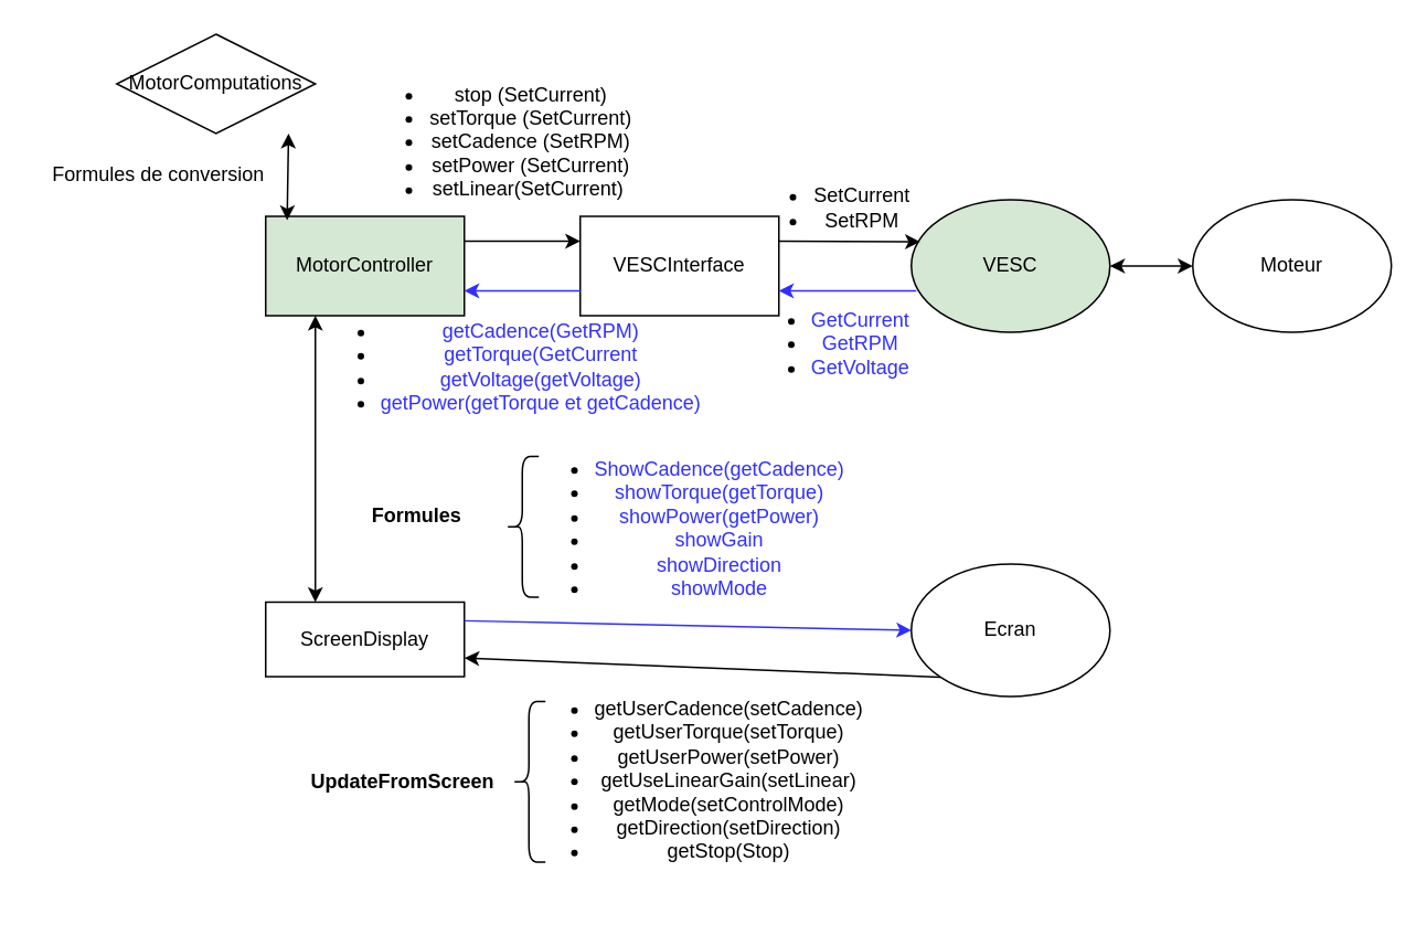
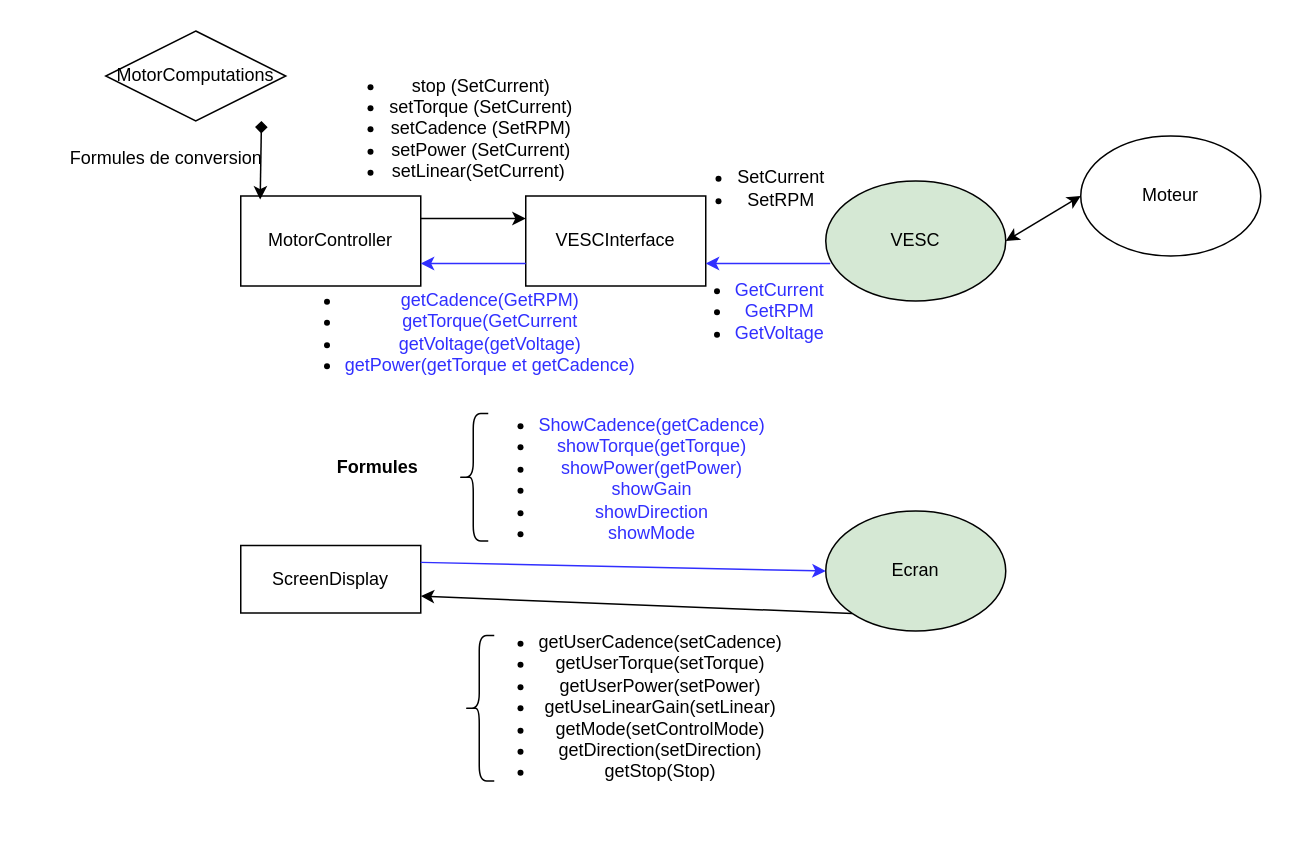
- <mxCell id="21" value="" style="endArrow=classic;startArrow=classic;html=1;rounded=0;entryX=0.865;entryY=0.999;entryDx=0;entryDy=0;exitX=0.108;exitY=0.04;exitDx=0;exitDy=0;exitPerimeter=0;entryPerimeter=0;" parent="1" source="3" target="20" edge="1"><mxGeometry width="50" height="50" relative="1" as="geometry"><mxPoint x="105" y="170" as="sourcePoint" /><mxPoint x="155" y="120" as="targetPoint" /></mxGeometry></mxCell>
+ <mxCell id="21" value="" style="endArrow=diamond;startArrow=classic;html=1;rounded=0;entryX=0.865;entryY=0.999;entryDx=0;entryDy=0;exitX=0.108;exitY=0.04;exitDx=0;exitDy=0;exitPerimeter=0;entryPerimeter=0;" parent="1" source="3" target="20" edge="1"><mxGeometry width="50" height="50" relative="1" as="geometry"><mxPoint x="105" y="170" as="sourcePoint" /><mxPoint x="155" y="120" as="targetPoint" /></mxGeometry></mxCell>
- <mxCell id="22" value="Formules de conversion" style="text;html=1;align=center;verticalAlign=middle;resizable=0;points=[];autosize=1;strokeColor=none;fillColor=none;" parent="1" vertex="1"><mxGeometry x="20" y="90" width="150" height="30" as="geometry" /></mxCell>
+ <mxCell id="22" value="Formules de conversion" style="text;html=1;align=center;verticalAlign=middle;resizable=0;points=[];autosize=1;strokeColor=none;fillColor=none;" parent="1" vertex="1"><mxGeometry x="35" y="90" width="150" height="30" as="geometry" /></mxCell>
- <mxCell id="9" value="" style="endArrow=classic;html=1;rounded=0;exitX=1;exitY=0.25;exitDx=0;exitDy=0;entryX=0.044;entryY=0.317;entryDx=0;entryDy=0;entryPerimeter=0;" parent="1" source="2" target="5" edge="1"><mxGeometry width="50" height="50" relative="1" as="geometry"><mxPoint x="440" y="280" as="sourcePoint" /><mxPoint x="490" y="230" as="targetPoint" /></mxGeometry></mxCell>
- <mxCell id="3" value="MotorController" style="rounded=0;whiteSpace=wrap;html=1;fillColor=#d5e8d4;" parent="1" vertex="1"><mxGeometry x="160" y="130" width="120" height="60" as="geometry" /></mxCell>
+ <mxCell id="3" value="MotorController" style="rounded=0;whiteSpace=wrap;html=1;" parent="1" vertex="1"><mxGeometry x="160" y="130" width="120" height="60" as="geometry" /></mxCell>
- <mxCell id="6" value="Moteur" style="ellipse;whiteSpace=wrap;html=1;" parent="1" vertex="1"><mxGeometry x="720" y="120" width="120" height="80" as="geometry" /></mxCell>
+ <mxCell id="6" value="Moteur" style="ellipse;whiteSpace=wrap;html=1;" parent="1" vertex="1"><mxGeometry x="720" y="90" width="120" height="80" as="geometry" /></mxCell>
- <mxCell id="18" value="" style="endArrow=classic;startArrow=classic;html=1;rounded=0;exitX=0.25;exitY=0;exitDx=0;exitDy=0;entryX=0.25;entryY=1;entryDx=0;entryDy=0;" parent="1" source="4" target="3" edge="1"><mxGeometry width="50" height="50" relative="1" as="geometry"><mxPoint x="460" y="190" as="sourcePoint" /><mxPoint x="510" y="140" as="targetPoint" /></mxGeometry></mxCell>
- <mxCell id="7" value="Ecran" style="ellipse;whiteSpace=wrap;html=1;" parent="1" vertex="1"><mxGeometry x="550" y="340" width="120" height="80" as="geometry" /></mxCell>
+ <mxCell id="7" value="Ecran" style="ellipse;whiteSpace=wrap;html=1;fillColor=#d5e8d4;" parent="1" vertex="1"><mxGeometry x="550" y="340" width="120" height="80" as="geometry" /></mxCell>
- <mxCell id="28" value="&lt;b&gt;UpdateFromScreen&lt;/b&gt;" style="text;html=1;align=center;verticalAlign=middle;whiteSpace=wrap;rounded=0;" vertex="1" parent="1"><mxGeometry x="213" y="456.5" width="60" height="30" as="geometry" /></mxCell>
